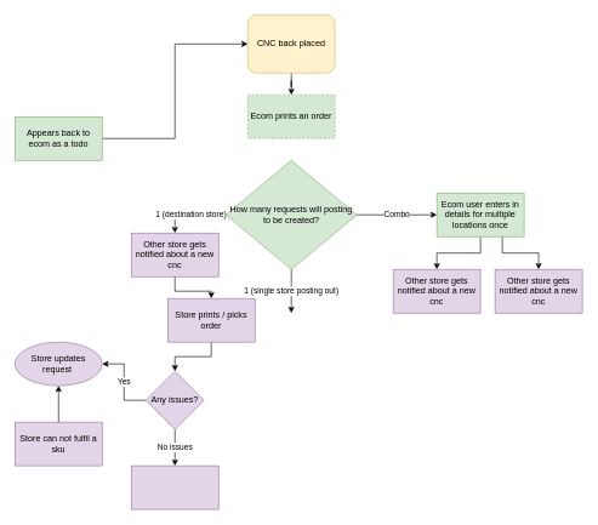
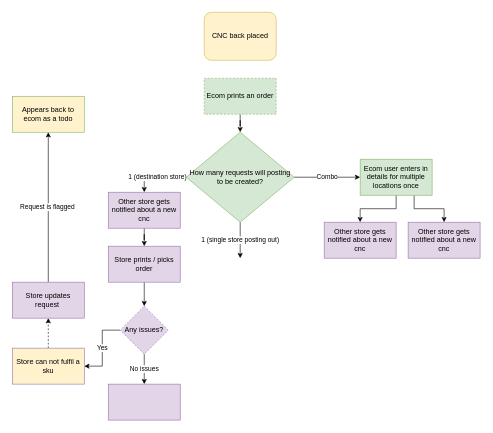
- <mxCell id="27" style="edgeStyle=orthogonalEdgeStyle;rounded=0;orthogonalLoop=1;jettySize=auto;html=1;entryX=0;entryY=0.5;entryDx=0;entryDy=0;" edge="1" parent="1" source="28" target="3"><mxGeometry relative="1" as="geometry" /></mxCell>
- <mxCell id="2" value="" style="edgeStyle=orthogonalEdgeStyle;rounded=0;orthogonalLoop=1;jettySize=auto;html=1;" parent="1" source="3" target="5" edge="1"><mxGeometry relative="1" as="geometry" /></mxCell>
- <mxCell id="28" value="Appears back to ecom as a todo" style="whiteSpace=wrap;html=1;fillColor=#d5e8d4;strokeColor=#82b366;" vertex="1" parent="1"><mxGeometry x="20" y="160" width="120" height="60" as="geometry" /></mxCell>
+ <mxCell id="28" value="Appears back to ecom as a todo" style="whiteSpace=wrap;html=1;fillColor=#fff2cc;strokeColor=#82b366;" vertex="1" parent="1"><mxGeometry x="20" y="160" width="120" height="60" as="geometry" /></mxCell>
+ <mxCell id="4" value="" style="edgeStyle=orthogonalEdgeStyle;rounded=0;orthogonalLoop=1;jettySize=auto;html=1;" parent="1" source="5" target="9" edge="1"><mxGeometry relative="1" as="geometry" /></mxCell>
+ <mxCell id="25" value="Request is flagged&amp;nbsp;" style="edgeStyle=orthogonalEdgeStyle;rounded=0;orthogonalLoop=1;jettySize=auto;html=1;" edge="1" parent="1" source="26" target="28"><mxGeometry relative="1" as="geometry" /></mxCell>
- <mxCell id="18" value="Store prints / picks order" style="whiteSpace=wrap;html=1;fillColor=#e1d5e7;strokeColor=#9673a6;rounded=0;" parent="1" vertex="1"><mxGeometry x="230" y="410" width="120" height="60" as="geometry" /></mxCell>
+ <mxCell id="18" value="Store prints / picks order" style="whiteSpace=wrap;html=1;fillColor=#e1d5e7;strokeColor=#9673a6;rounded=0;" parent="1" vertex="1"><mxGeometry x="180" y="410" width="120" height="60" as="geometry" /></mxCell>
- <mxCell id="26" value="Store updates request&amp;nbsp;" style="ellipse;whiteSpace=wrap;html=1;fillColor=#e1d5e7;strokeColor=#9673a6;" vertex="1" parent="1"><mxGeometry x="20" y="470" width="120" height="60" as="geometry" /></mxCell>
+ <mxCell id="26" value="Store updates request&amp;nbsp;" style="whiteSpace=wrap;html=1;fillColor=#e1d5e7;strokeColor=#9673a6;" vertex="1" parent="1"><mxGeometry x="20" y="470" width="120" height="60" as="geometry" /></mxCell>
- <mxCell id="20" value="Yes" style="edgeStyle=orthogonalEdgeStyle;rounded=0;orthogonalLoop=1;jettySize=auto;html=1;" parent="1" source="21" target="26" edge="1"><mxGeometry relative="1" as="geometry" /></mxCell>
+ <mxCell id="20" value="Yes" style="edgeStyle=orthogonalEdgeStyle;rounded=0;orthogonalLoop=1;jettySize=auto;html=1;" parent="1" source="21" target="24" edge="1"><mxGeometry relative="1" as="geometry" /></mxCell>
- <mxCell id="21" value="Any issues?" style="rhombus;whiteSpace=wrap;html=1;fillColor=#e1d5e7;strokeColor=#9673a6;" parent="1" vertex="1"><mxGeometry x="200" y="510" width="80" height="80" as="geometry" /></mxCell>
+ <mxCell id="21" value="Any issues?" style="rhombus;whiteSpace=wrap;html=1;fillColor=#e1d5e7;strokeColor=#9673a6;dashed=1;" parent="1" vertex="1"><mxGeometry x="200" y="510" width="80" height="80" as="geometry" /></mxCell>
- <mxCell id="23" value="" style="edgeStyle=orthogonalEdgeStyle;rounded=0;orthogonalLoop=1;jettySize=auto;html=1;" edge="1" parent="1" source="24" target="26"><mxGeometry relative="1" as="geometry" /></mxCell>
+ <mxCell id="23" value="" style="edgeStyle=orthogonalEdgeStyle;rounded=0;orthogonalLoop=1;jettySize=auto;html=1;dashed=1;" edge="1" parent="1" source="24" target="26"><mxGeometry relative="1" as="geometry" /></mxCell>
- <mxCell id="24" value="Store can not fulfil a sku" style="whiteSpace=wrap;html=1;fillColor=#e1d5e7;strokeColor=#9673a6;" parent="1" vertex="1"><mxGeometry x="20" y="580" width="120" height="60" as="geometry" /></mxCell>
+ <mxCell id="24" value="Store can not fulfil a sku" style="whiteSpace=wrap;html=1;fillColor=#fff2cc;strokeColor=#9673a6;" parent="1" vertex="1"><mxGeometry x="20" y="580" width="120" height="60" as="geometry" /></mxCell>
